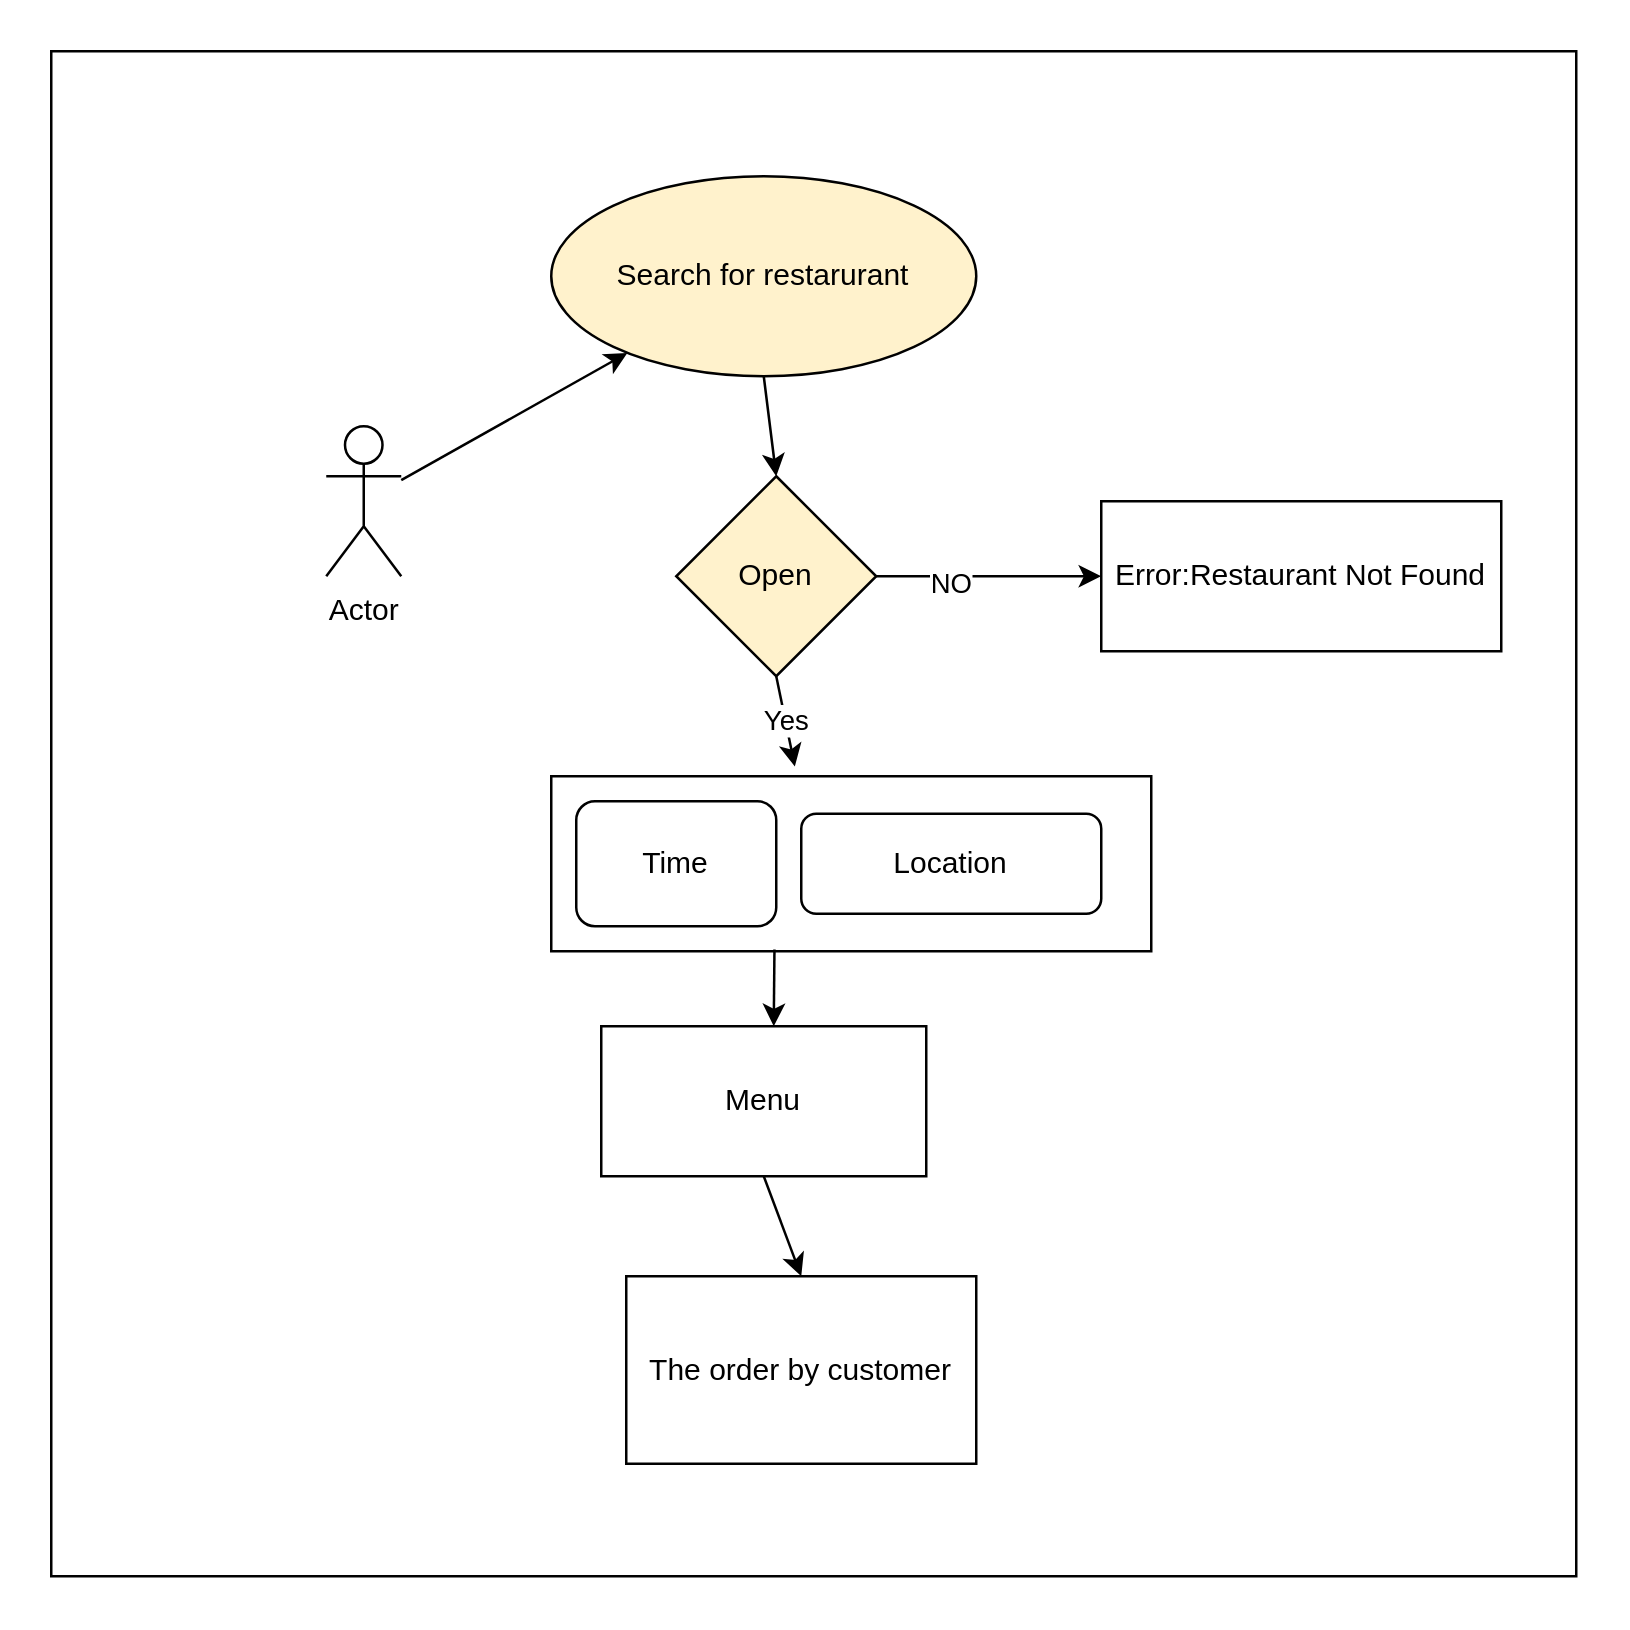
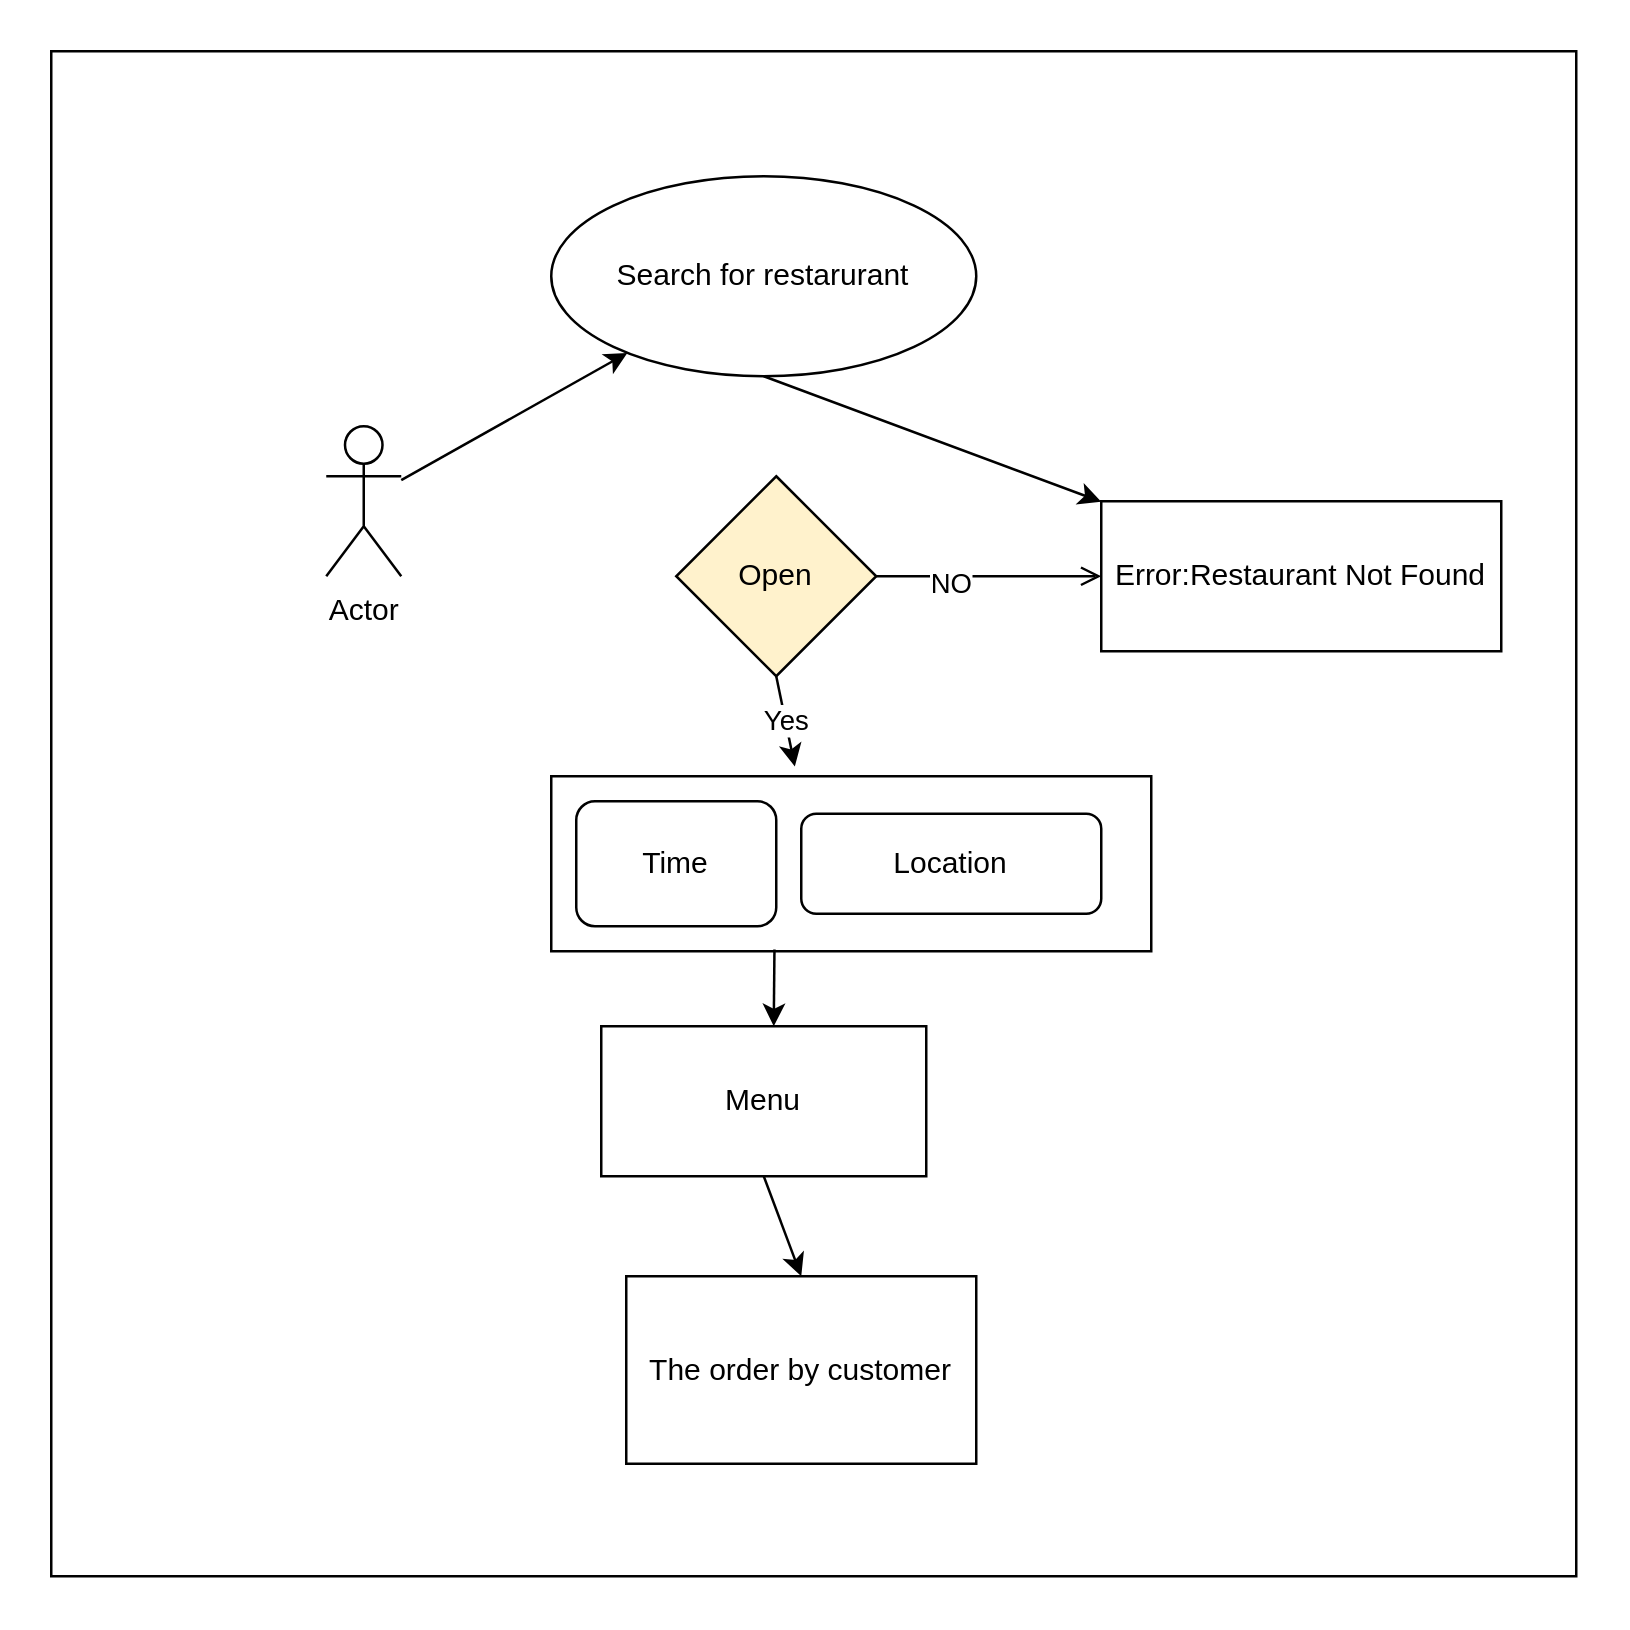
- <mxCell id="5" value="Search for restarurant" style="ellipse;whiteSpace=wrap;html=1;fillColor=#fff2cc;" vertex="1" parent="1"><mxGeometry x="220" y="70" width="170" height="80" as="geometry" /></mxCell>
+ <mxCell id="5" value="Search for restarurant" style="ellipse;whiteSpace=wrap;html=1;" vertex="1" parent="1"><mxGeometry x="220" y="70" width="170" height="80" as="geometry" /></mxCell>
- <mxCell id="7" value="" style="endArrow=classic;html=1;entryX=0.5;entryY=0;entryDx=0;entryDy=0;exitX=0.5;exitY=1;exitDx=0;exitDy=0;" edge="1" parent="1" source="5" target="6"><mxGeometry width="50" height="50" relative="1" as="geometry"><mxPoint x="250" y="200" as="sourcePoint" /><mxPoint x="300" y="150" as="targetPoint" /></mxGeometry></mxCell>
+ <mxCell id="7" value="" style="endArrow=classic;html=1;exitX=0.5;exitY=1;exitDx=0;exitDy=0;" edge="1" parent="1" source="5" target="8"><mxGeometry width="50" height="50" relative="1" as="geometry"><mxPoint x="250" y="200" as="sourcePoint" /><mxPoint x="300" y="150" as="targetPoint" /></mxGeometry></mxCell>
- <mxCell id="9" value="" style="endArrow=classic;html=1;entryX=0;entryY=0.5;entryDx=0;entryDy=0;exitX=1;exitY=0.5;exitDx=0;exitDy=0;" edge="1" parent="1" source="6" target="8"><mxGeometry width="50" height="50" relative="1" as="geometry"><mxPoint x="250" y="360" as="sourcePoint" /><mxPoint x="300" y="310" as="targetPoint" /></mxGeometry></mxCell>
+ <mxCell id="9" value="" style="endArrow=open;html=1;entryX=0;entryY=0.5;entryDx=0;entryDy=0;exitX=1;exitY=0.5;exitDx=0;exitDy=0;" edge="1" parent="1" source="6" target="8"><mxGeometry width="50" height="50" relative="1" as="geometry"><mxPoint x="250" y="360" as="sourcePoint" /><mxPoint x="300" y="310" as="targetPoint" /></mxGeometry></mxCell>
